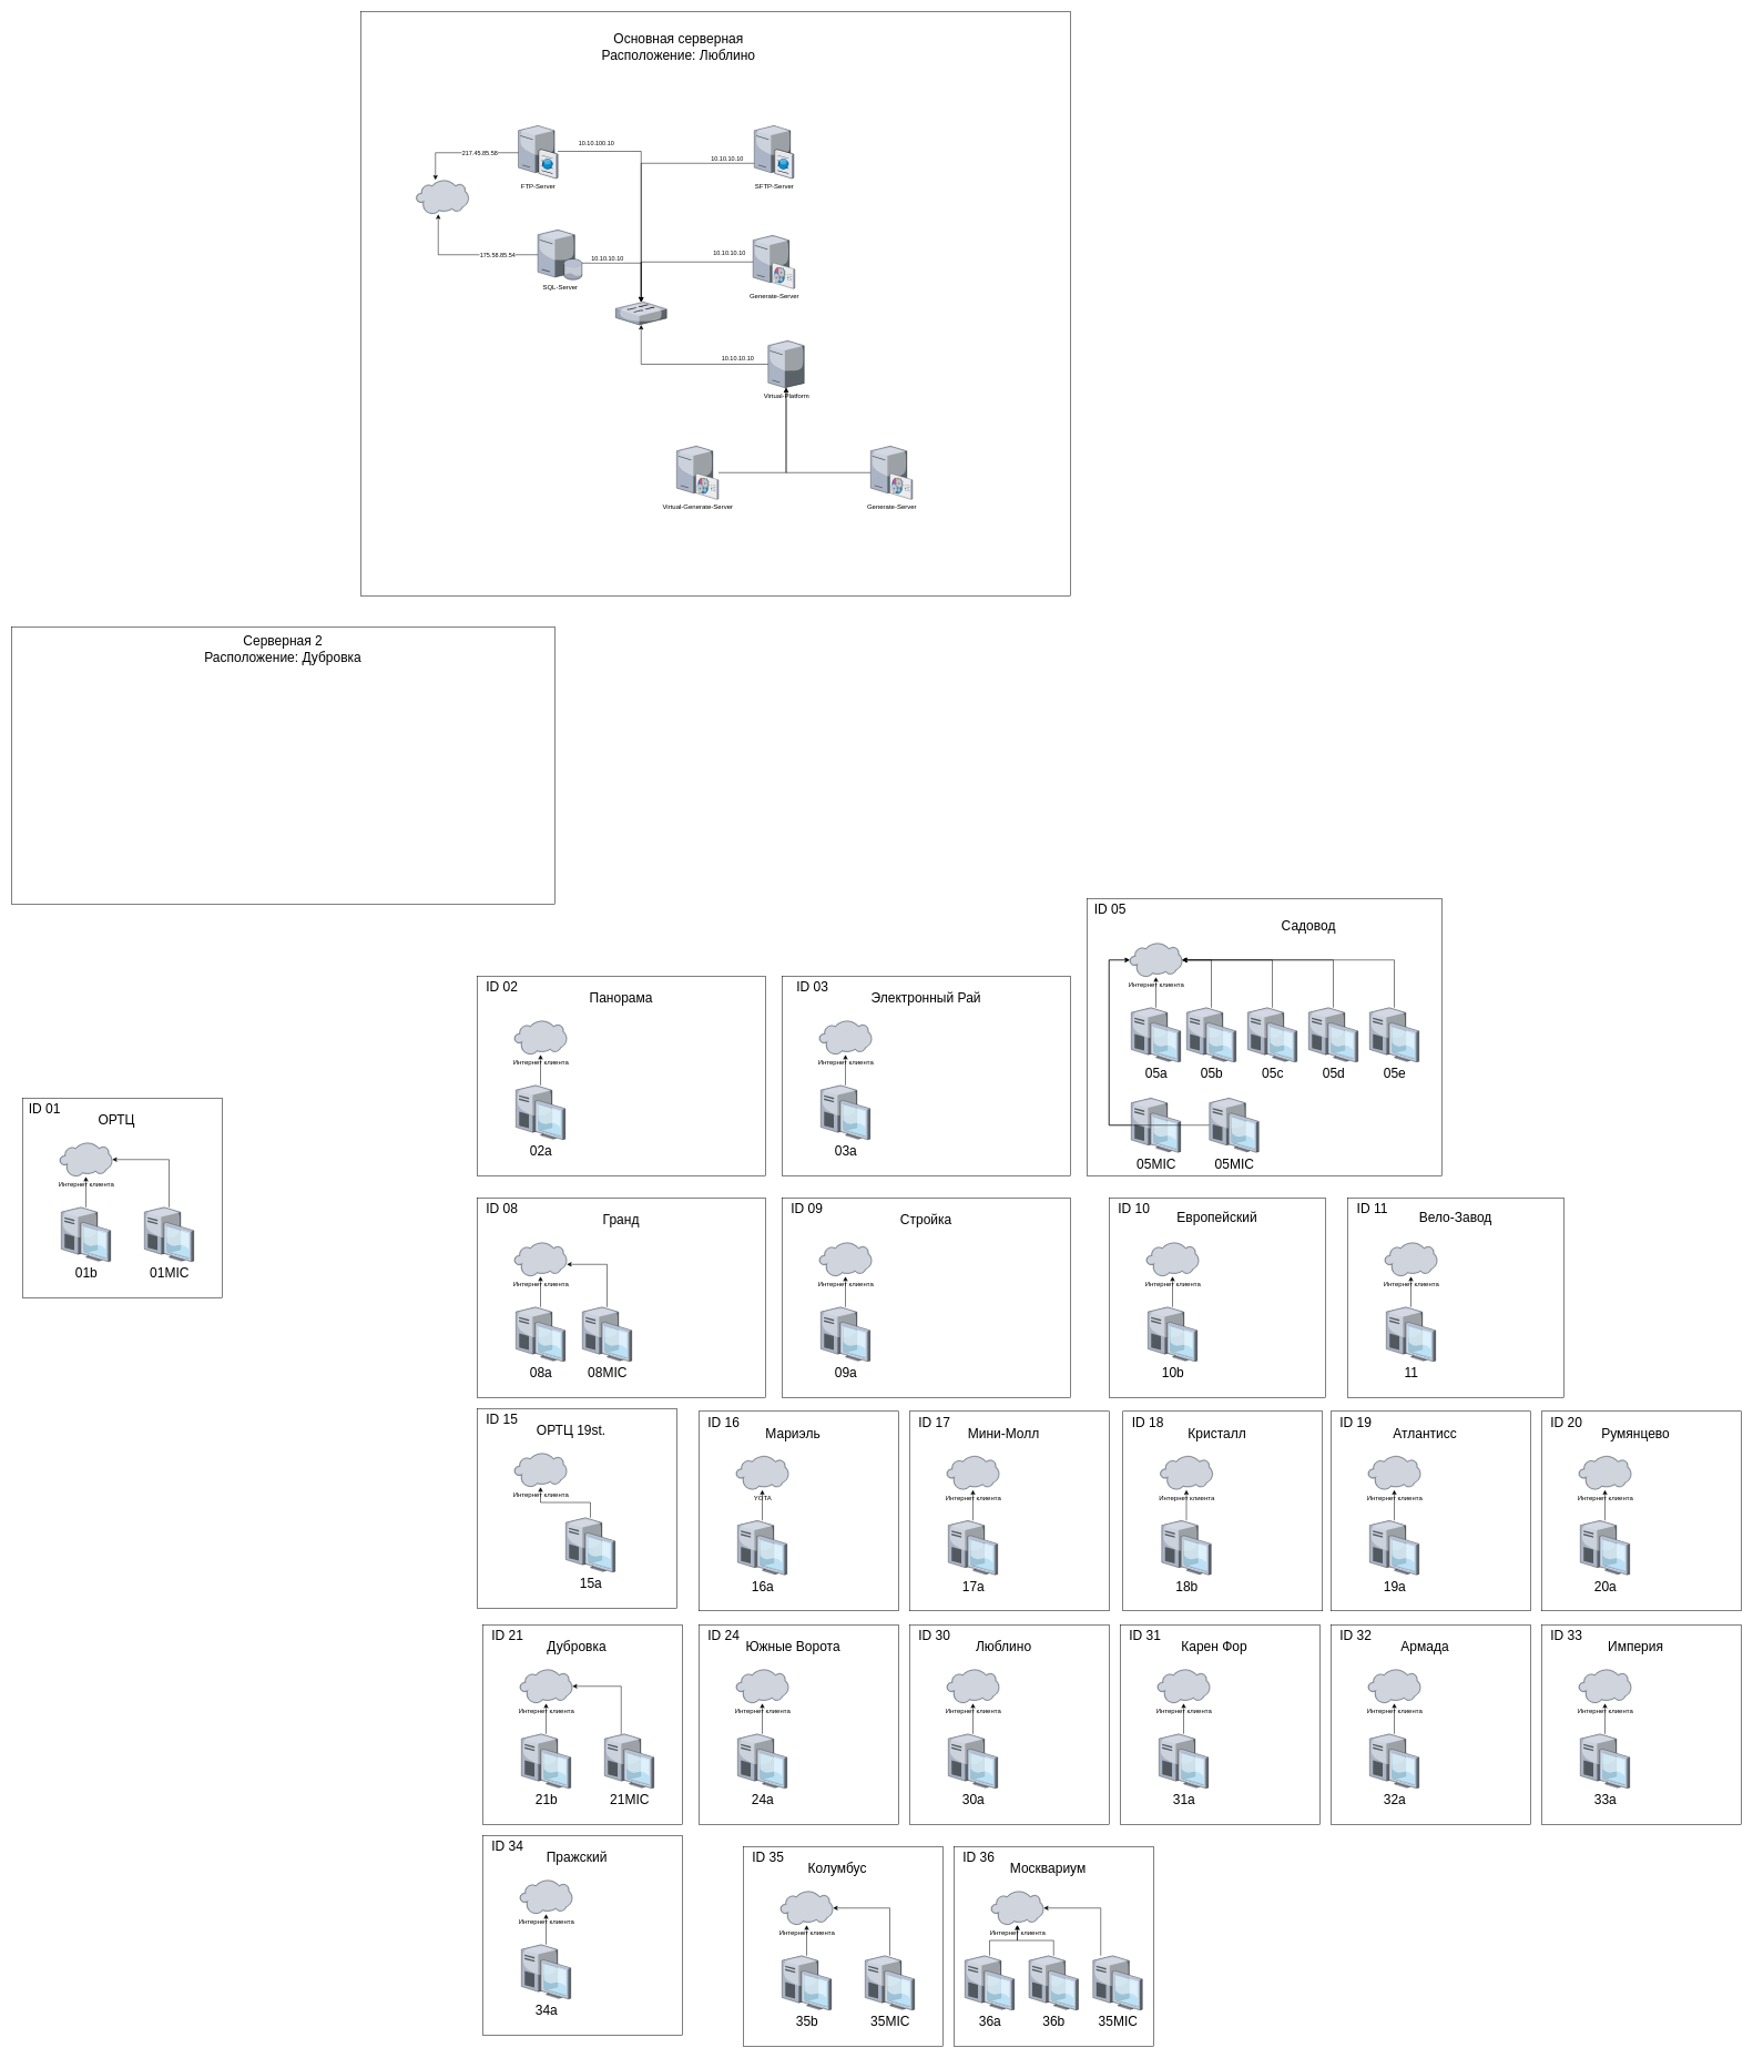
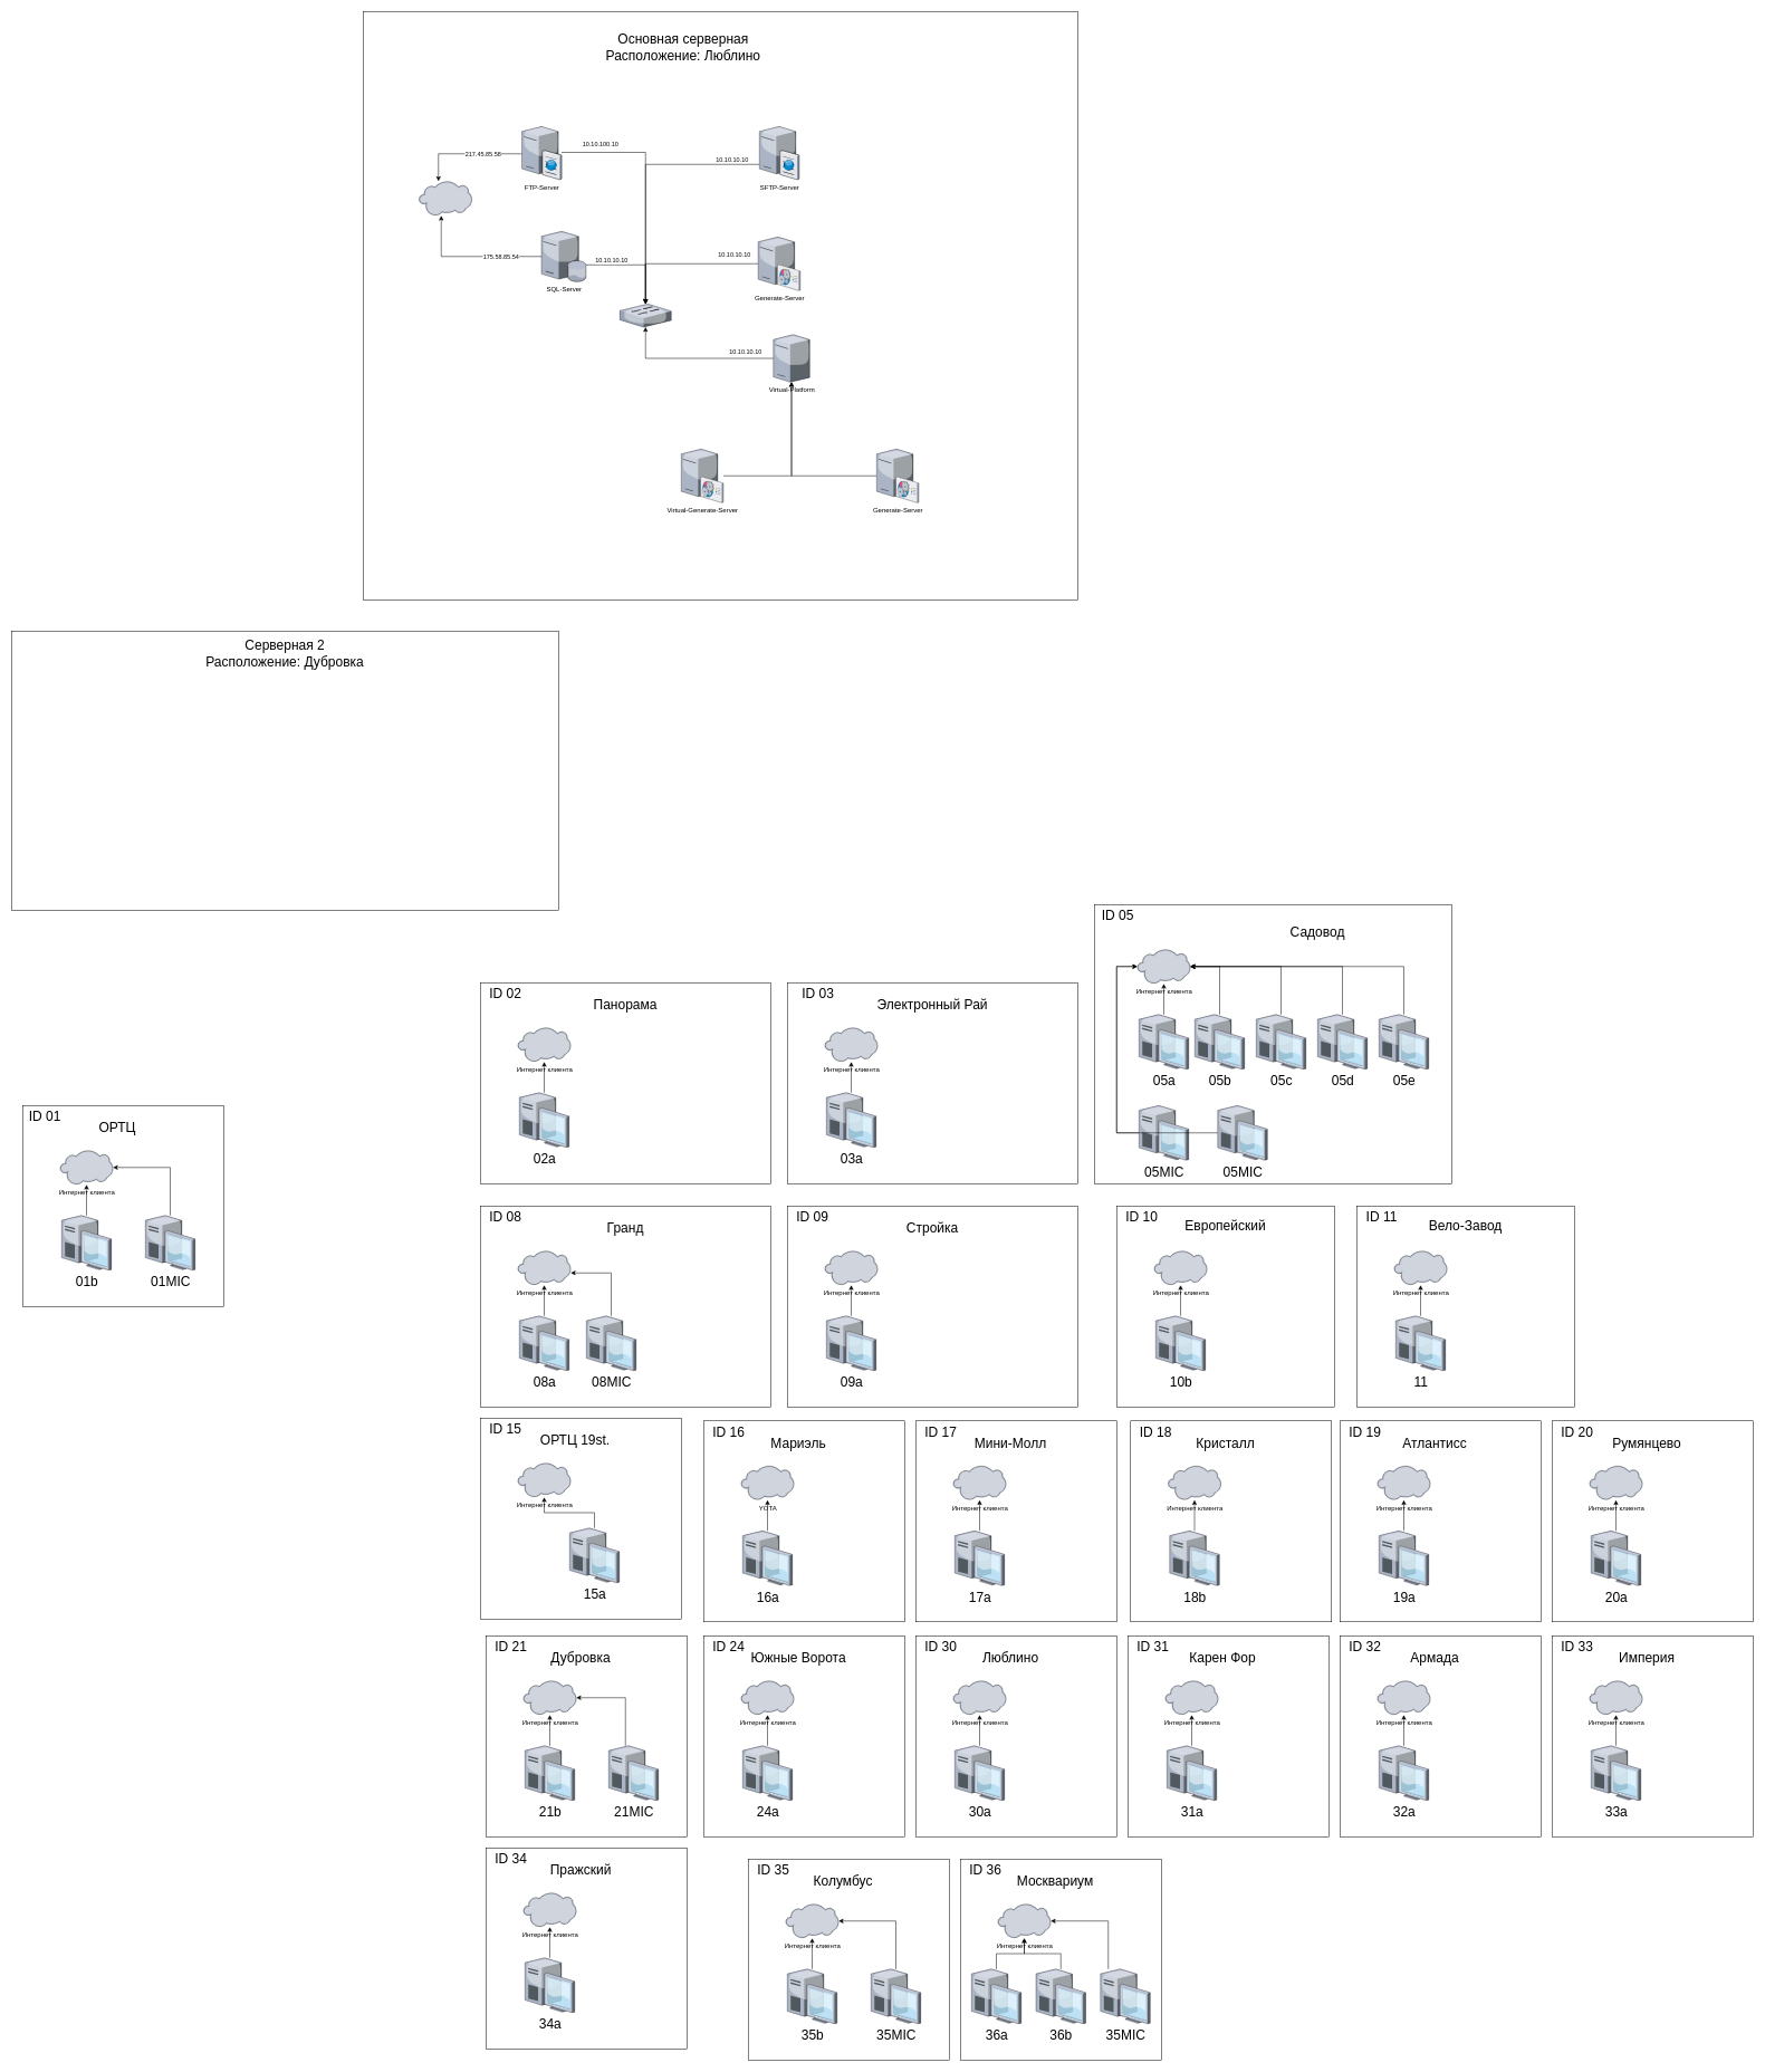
- <mxCell id="6" value="Virtual-Platform" style="verticalLabelPosition=bottom;aspect=fixed;html=1;verticalAlign=top;strokeColor=none;align=center;outlineConnect=0;shape=mxgraph.citrix.license_server;" parent="2" vertex="1"><mxGeometry x="735" y="594" width="65" height="85" as="geometry" /></mxCell>
+ <mxCell id="6" value="Virtual-Platform" style="verticalLabelPosition=bottom;aspect=fixed;html=1;verticalAlign=top;strokeColor=none;align=center;outlineConnect=0;shape=mxgraph.citrix.license_server;" parent="2" vertex="1"><mxGeometry x="735" y="579" width="65" height="85" as="geometry" /></mxCell>
